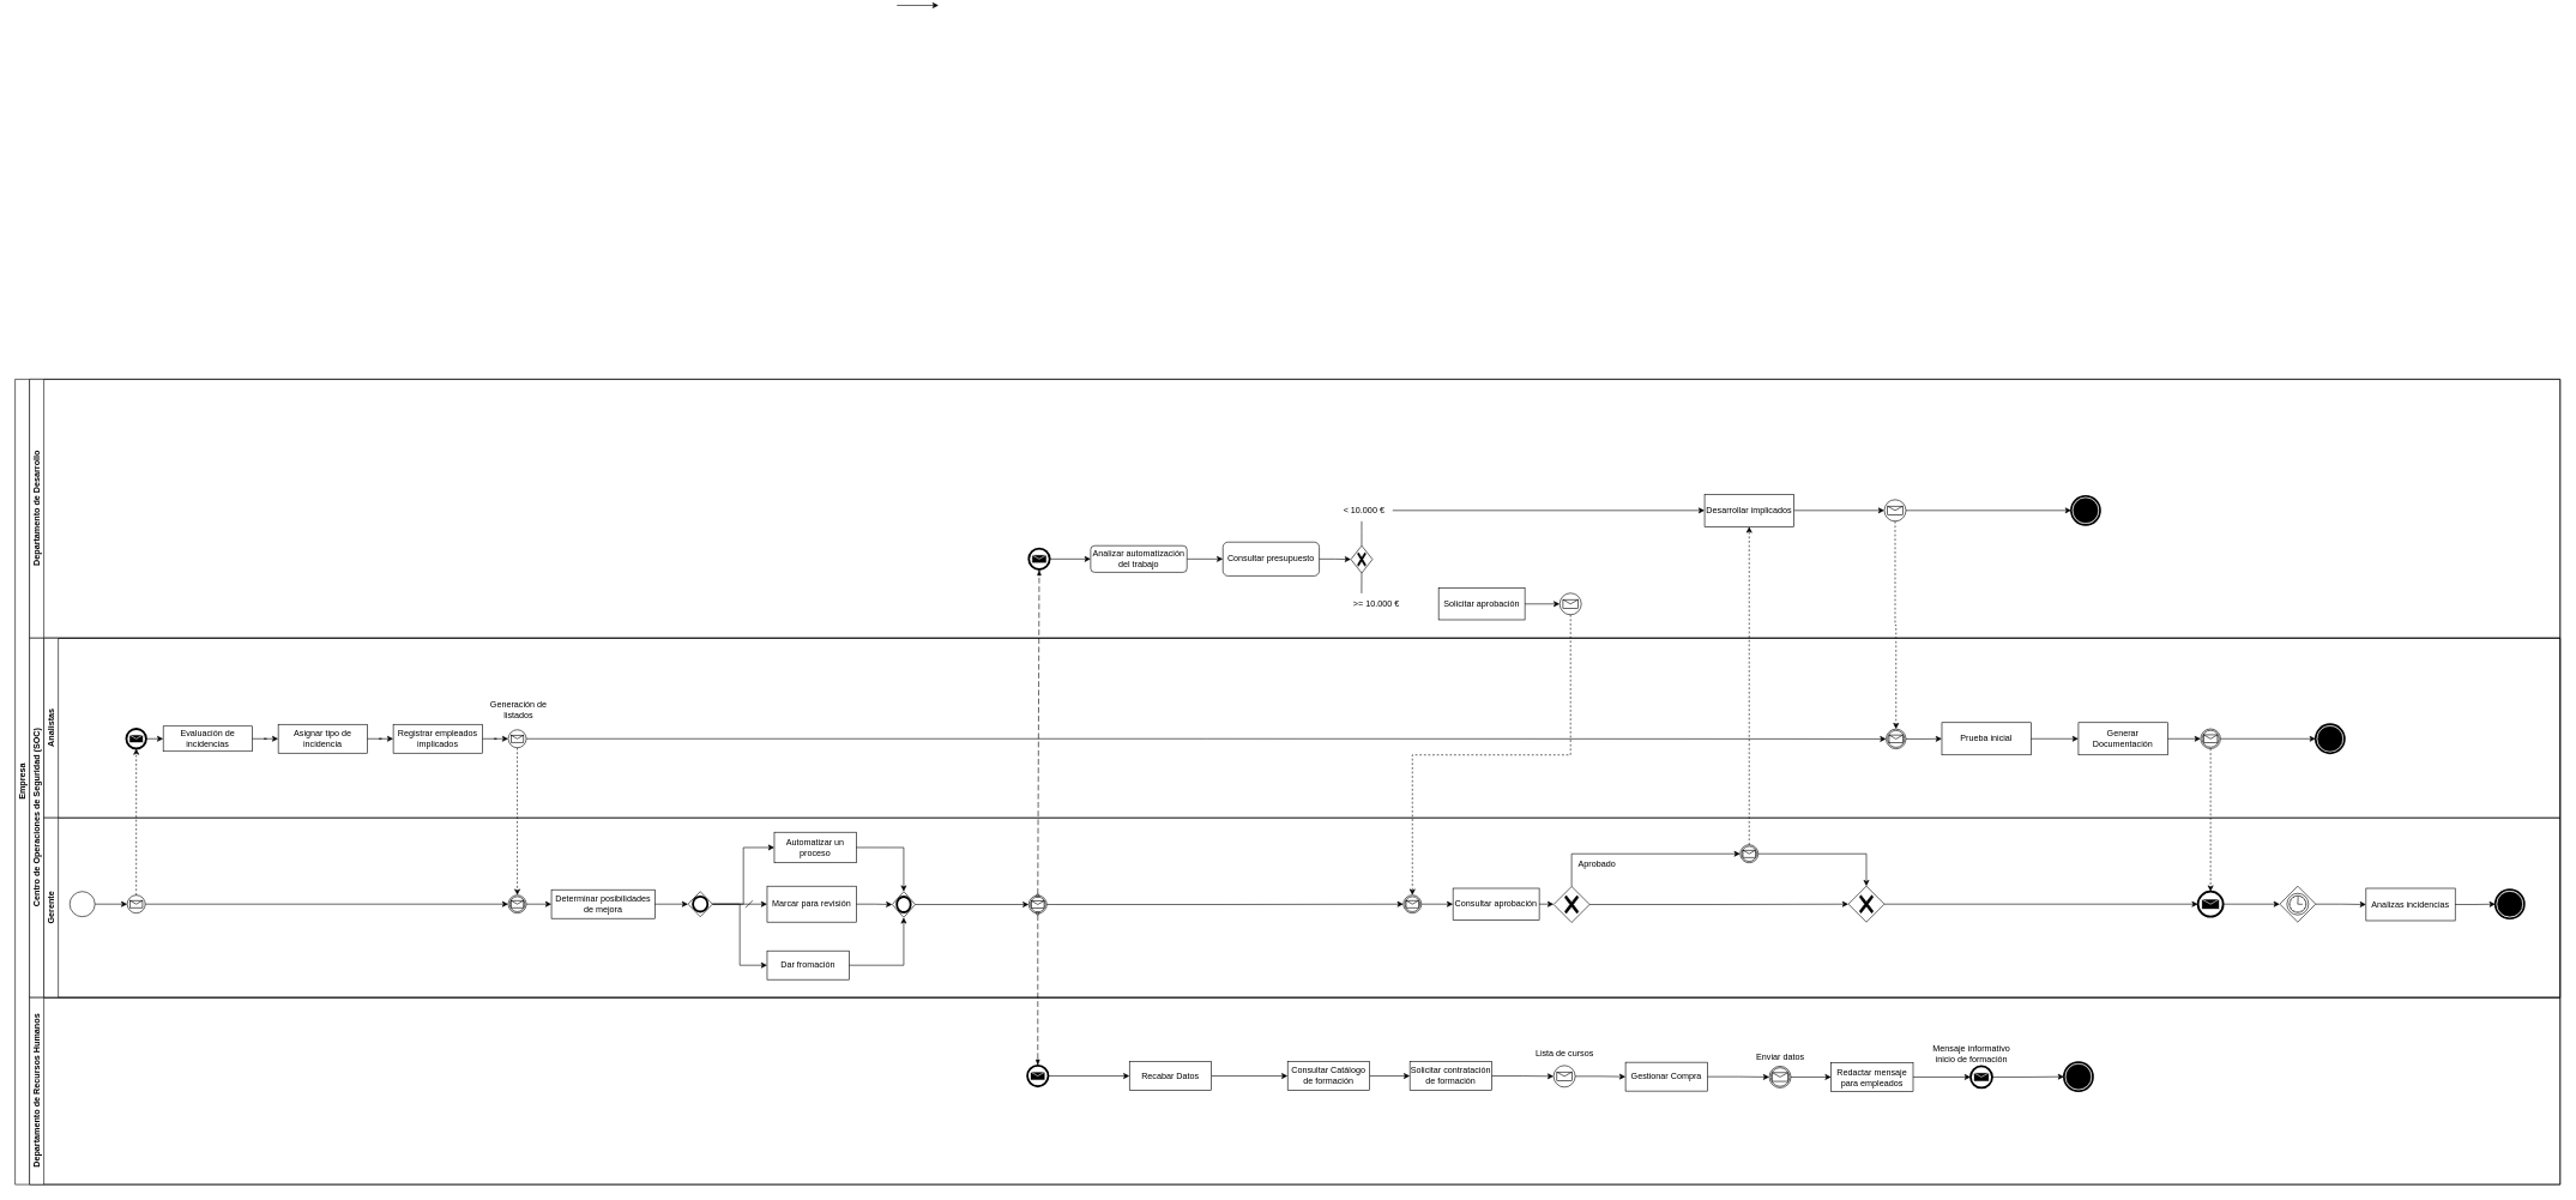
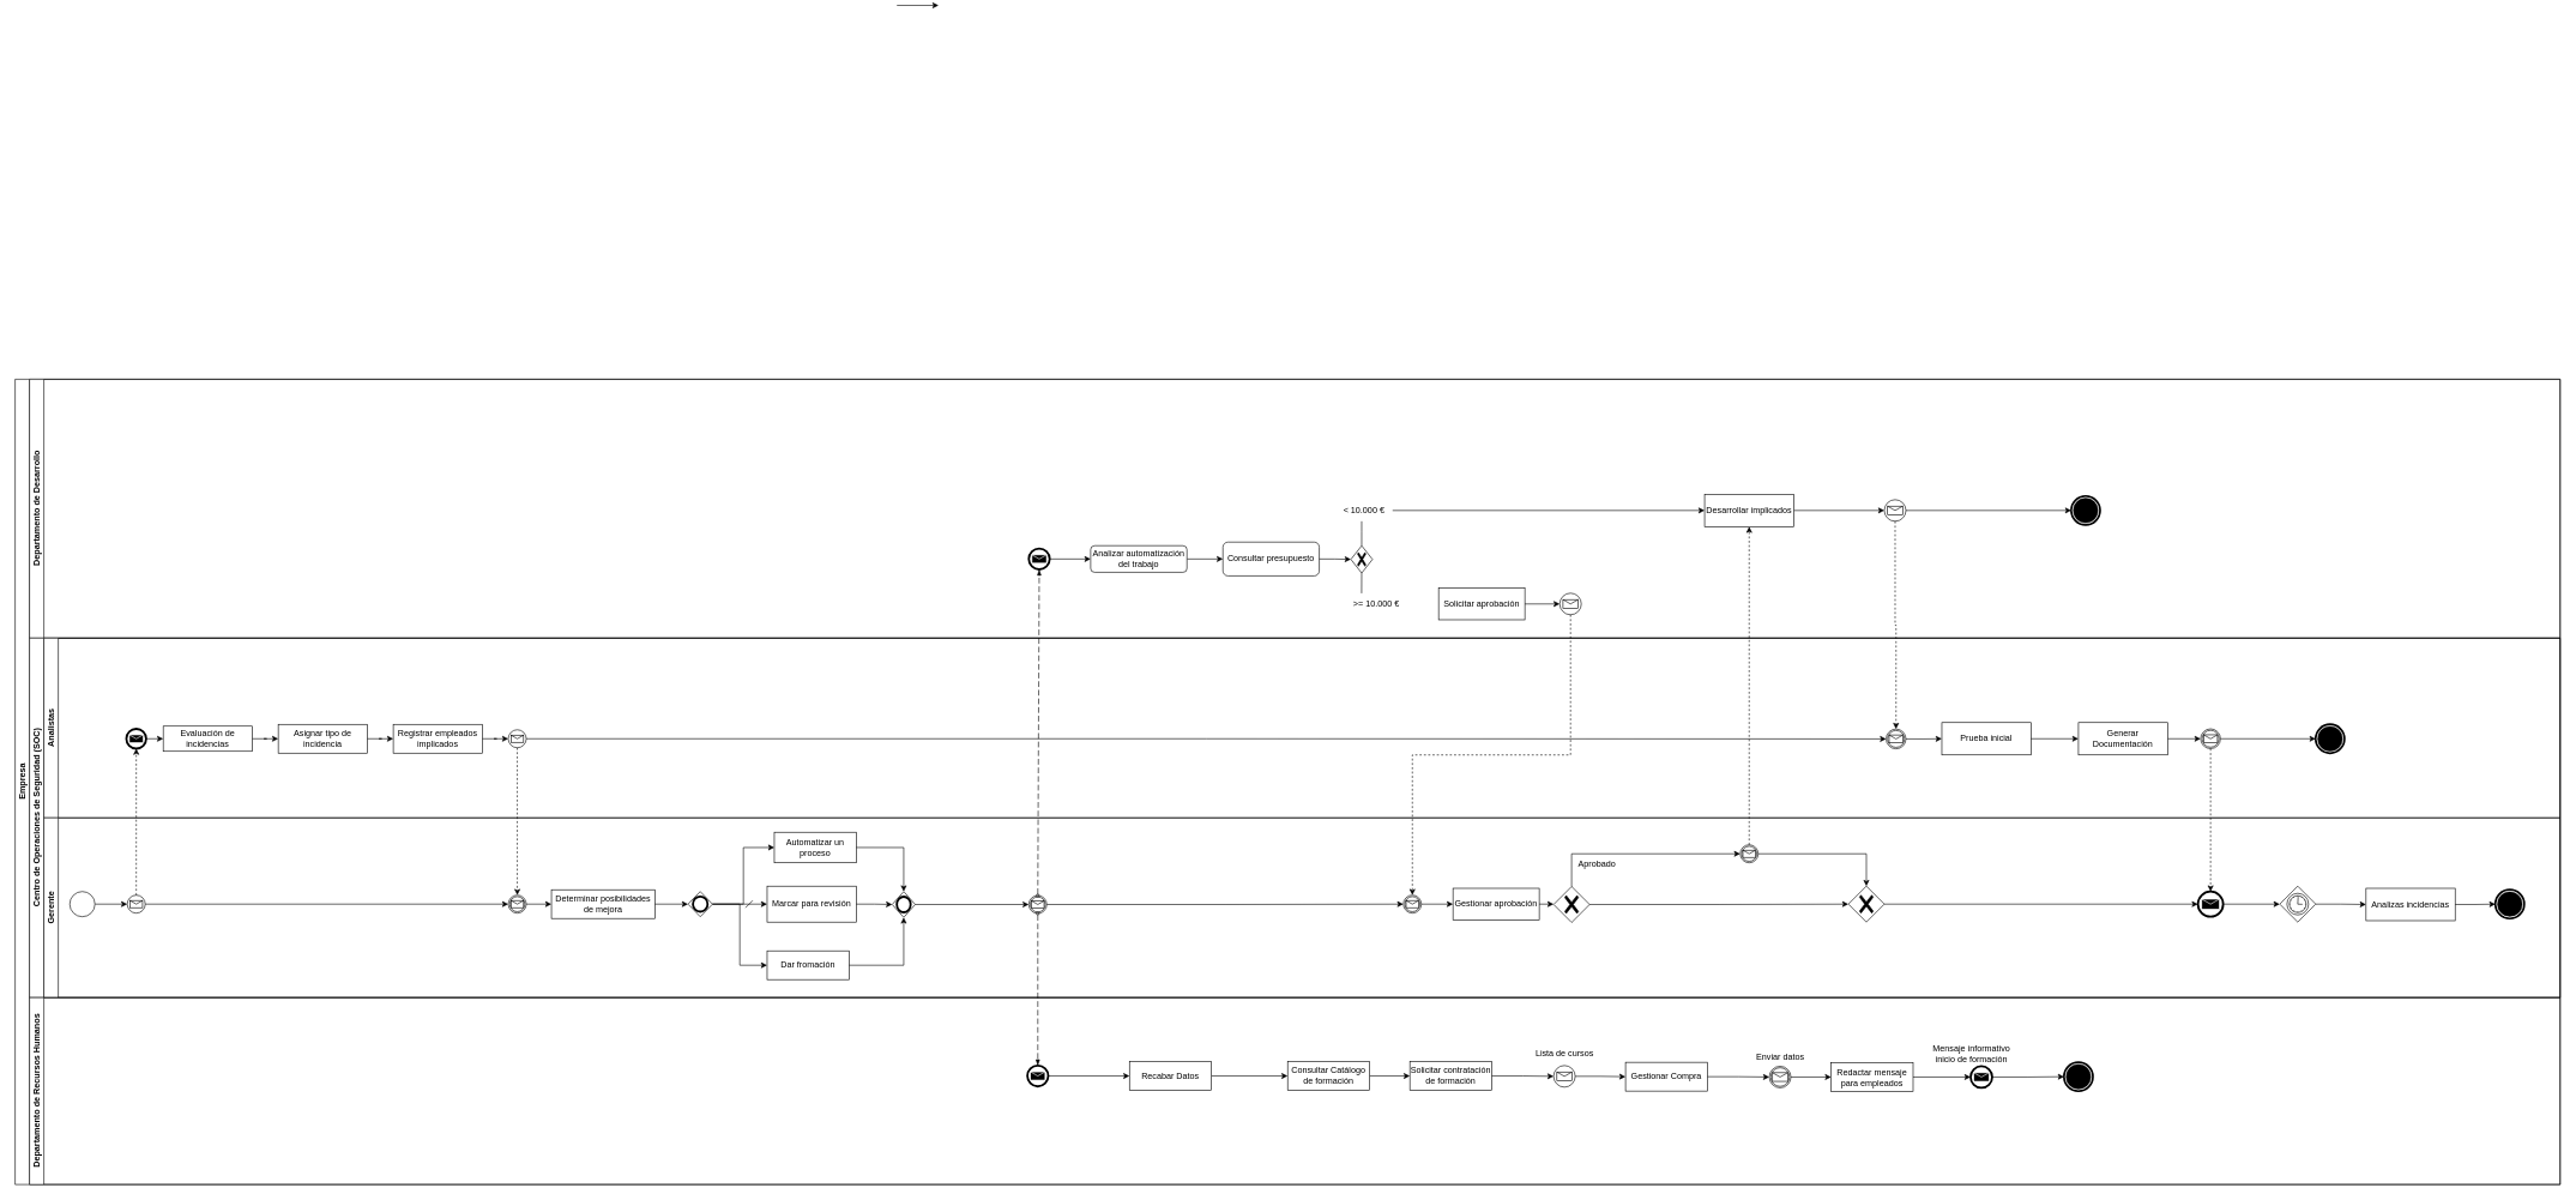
- <mxCell id="35" value="&lt;div&gt;Generación de&lt;/div&gt;&lt;div&gt;listados&lt;/div&gt;" style="text;html=1;align=center;verticalAlign=middle;resizable=0;points=[];autosize=1;strokeColor=none;fillColor=none;" parent="26" vertex="1"><mxGeometry x="610" y="80" width="100" height="40" as="geometry" /></mxCell>
- <mxCell id="66" value="Consultar aprobación" style="points=[[0.25,0,0],[0.5,0,0],[0.75,0,0],[1,0.25,0],[1,0.5,0],[1,0.75,0],[0.75,1,0],[0.5,1,0],[0.25,1,0],[0,0.75,0],[0,0.5,0],[0,0.25,0]];shape=mxgraph.bpmn.task2;whiteSpace=wrap;rectStyle=rounded;size=10;html=1;container=1;expand=0;collapsible=0;taskMarker=abstract;" parent="48" vertex="1"><mxGeometry x="1960" y="98" width="120" height="44" as="geometry" /></mxCell>
+ <mxCell id="66" value="Gestionar aprobación" style="points=[[0.25,0,0],[0.5,0,0],[0.75,0,0],[1,0.25,0],[1,0.5,0],[1,0.75,0],[0.75,1,0],[0.5,1,0],[0.25,1,0],[0,0.75,0],[0,0.5,0],[0,0.25,0]];shape=mxgraph.bpmn.task2;whiteSpace=wrap;rectStyle=rounded;size=10;html=1;container=1;expand=0;collapsible=0;taskMarker=abstract;" parent="48" vertex="1"><mxGeometry x="1960" y="98" width="120" height="44" as="geometry" /></mxCell>
